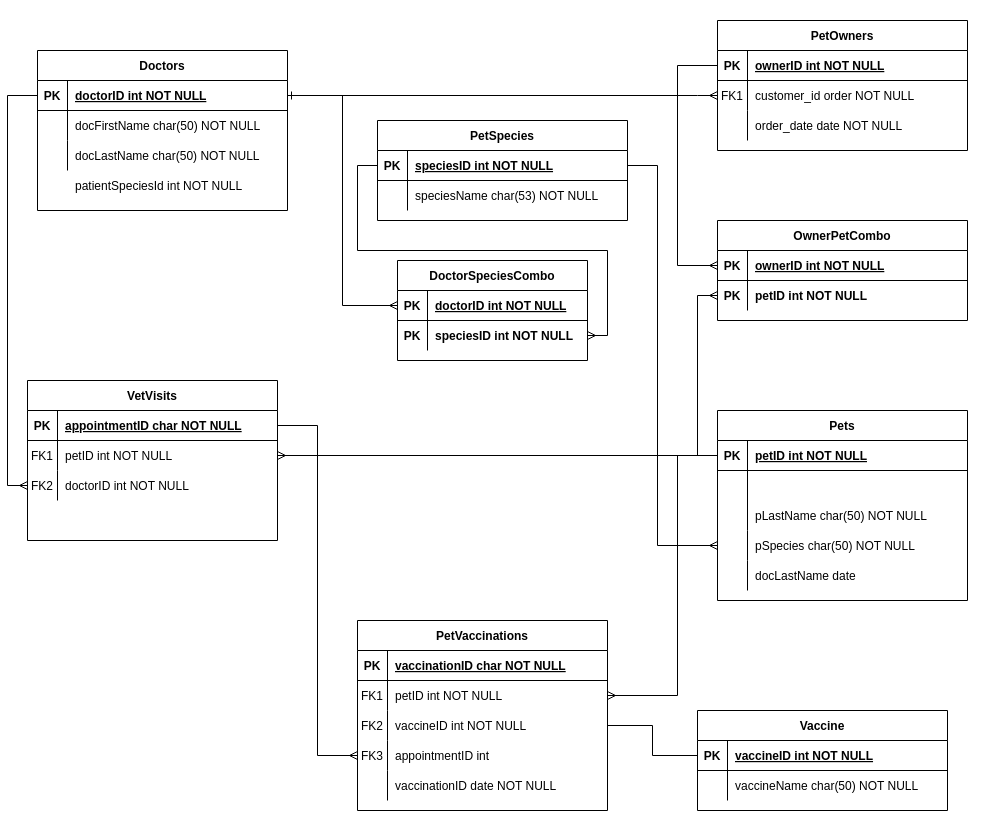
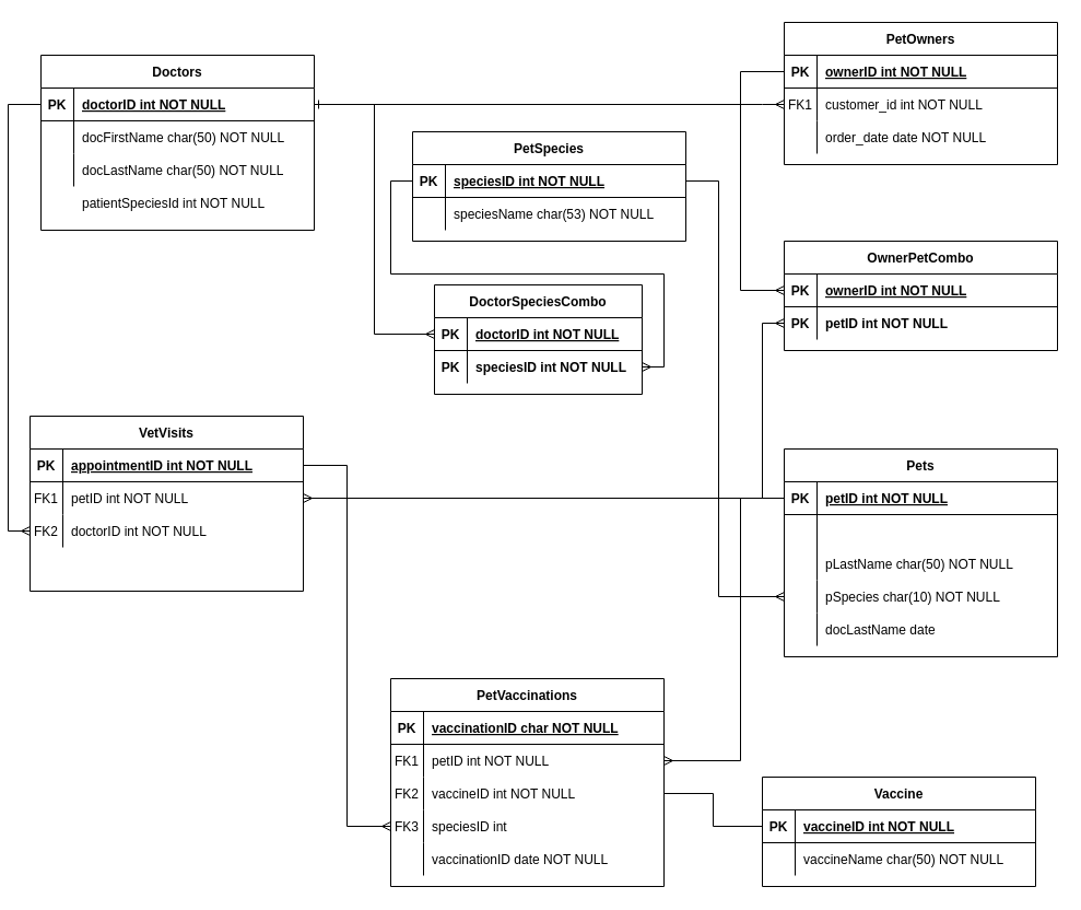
- <mxCell id="9" value="customer_id order NOT NULL" style="shape=partialRectangle;overflow=hidden;connectable=0;fillColor=none;top=0;left=0;bottom=0;right=0;align=left;spacingLeft=6;" parent="7" vertex="1"><mxGeometry x="30" width="220" height="30" as="geometry" /></mxCell>
+ <mxCell id="9" value="customer_id int NOT NULL" style="shape=partialRectangle;overflow=hidden;connectable=0;fillColor=none;top=0;left=0;bottom=0;right=0;align=left;spacingLeft=6;" parent="7" vertex="1"><mxGeometry x="30" width="220" height="30" as="geometry" /></mxCell>
- <mxCell id="50" value="appointmentID char NOT NULL " style="shape=partialRectangle;overflow=hidden;connectable=0;fillColor=none;top=0;left=0;bottom=0;right=0;align=left;spacingLeft=6;fontStyle=5;" vertex="1" parent="48"><mxGeometry x="30" width="220" height="30" as="geometry" /></mxCell>
+ <mxCell id="50" value="appointmentID int NOT NULL " style="shape=partialRectangle;overflow=hidden;connectable=0;fillColor=none;top=0;left=0;bottom=0;right=0;align=left;spacingLeft=6;fontStyle=5;" vertex="1" parent="48"><mxGeometry x="30" width="220" height="30" as="geometry" /></mxCell>
- <mxCell id="24" value="pSpecies char(50) NOT NULL " style="shape=partialRectangle;overflow=hidden;connectable=0;fillColor=none;top=0;left=0;bottom=0;right=0;align=left;spacingLeft=6;" vertex="1" parent="22"><mxGeometry x="30" width="220" height="30" as="geometry" /></mxCell>
+ <mxCell id="24" value="pSpecies char(10) NOT NULL " style="shape=partialRectangle;overflow=hidden;connectable=0;fillColor=none;top=0;left=0;bottom=0;right=0;align=left;spacingLeft=6;" vertex="1" parent="22"><mxGeometry x="30" width="220" height="30" as="geometry" /></mxCell>
- <mxCell id="71" value="appointmentID int " style="shape=partialRectangle;overflow=hidden;connectable=0;fillColor=none;top=0;left=0;bottom=0;right=0;align=left;spacingLeft=6;" vertex="1" parent="69"><mxGeometry x="30" width="220" height="30" as="geometry" /></mxCell>
+ <mxCell id="71" value="speciesID int " style="shape=partialRectangle;overflow=hidden;connectable=0;fillColor=none;top=0;left=0;bottom=0;right=0;align=left;spacingLeft=6;" vertex="1" parent="69"><mxGeometry x="30" width="220" height="30" as="geometry" /></mxCell>
